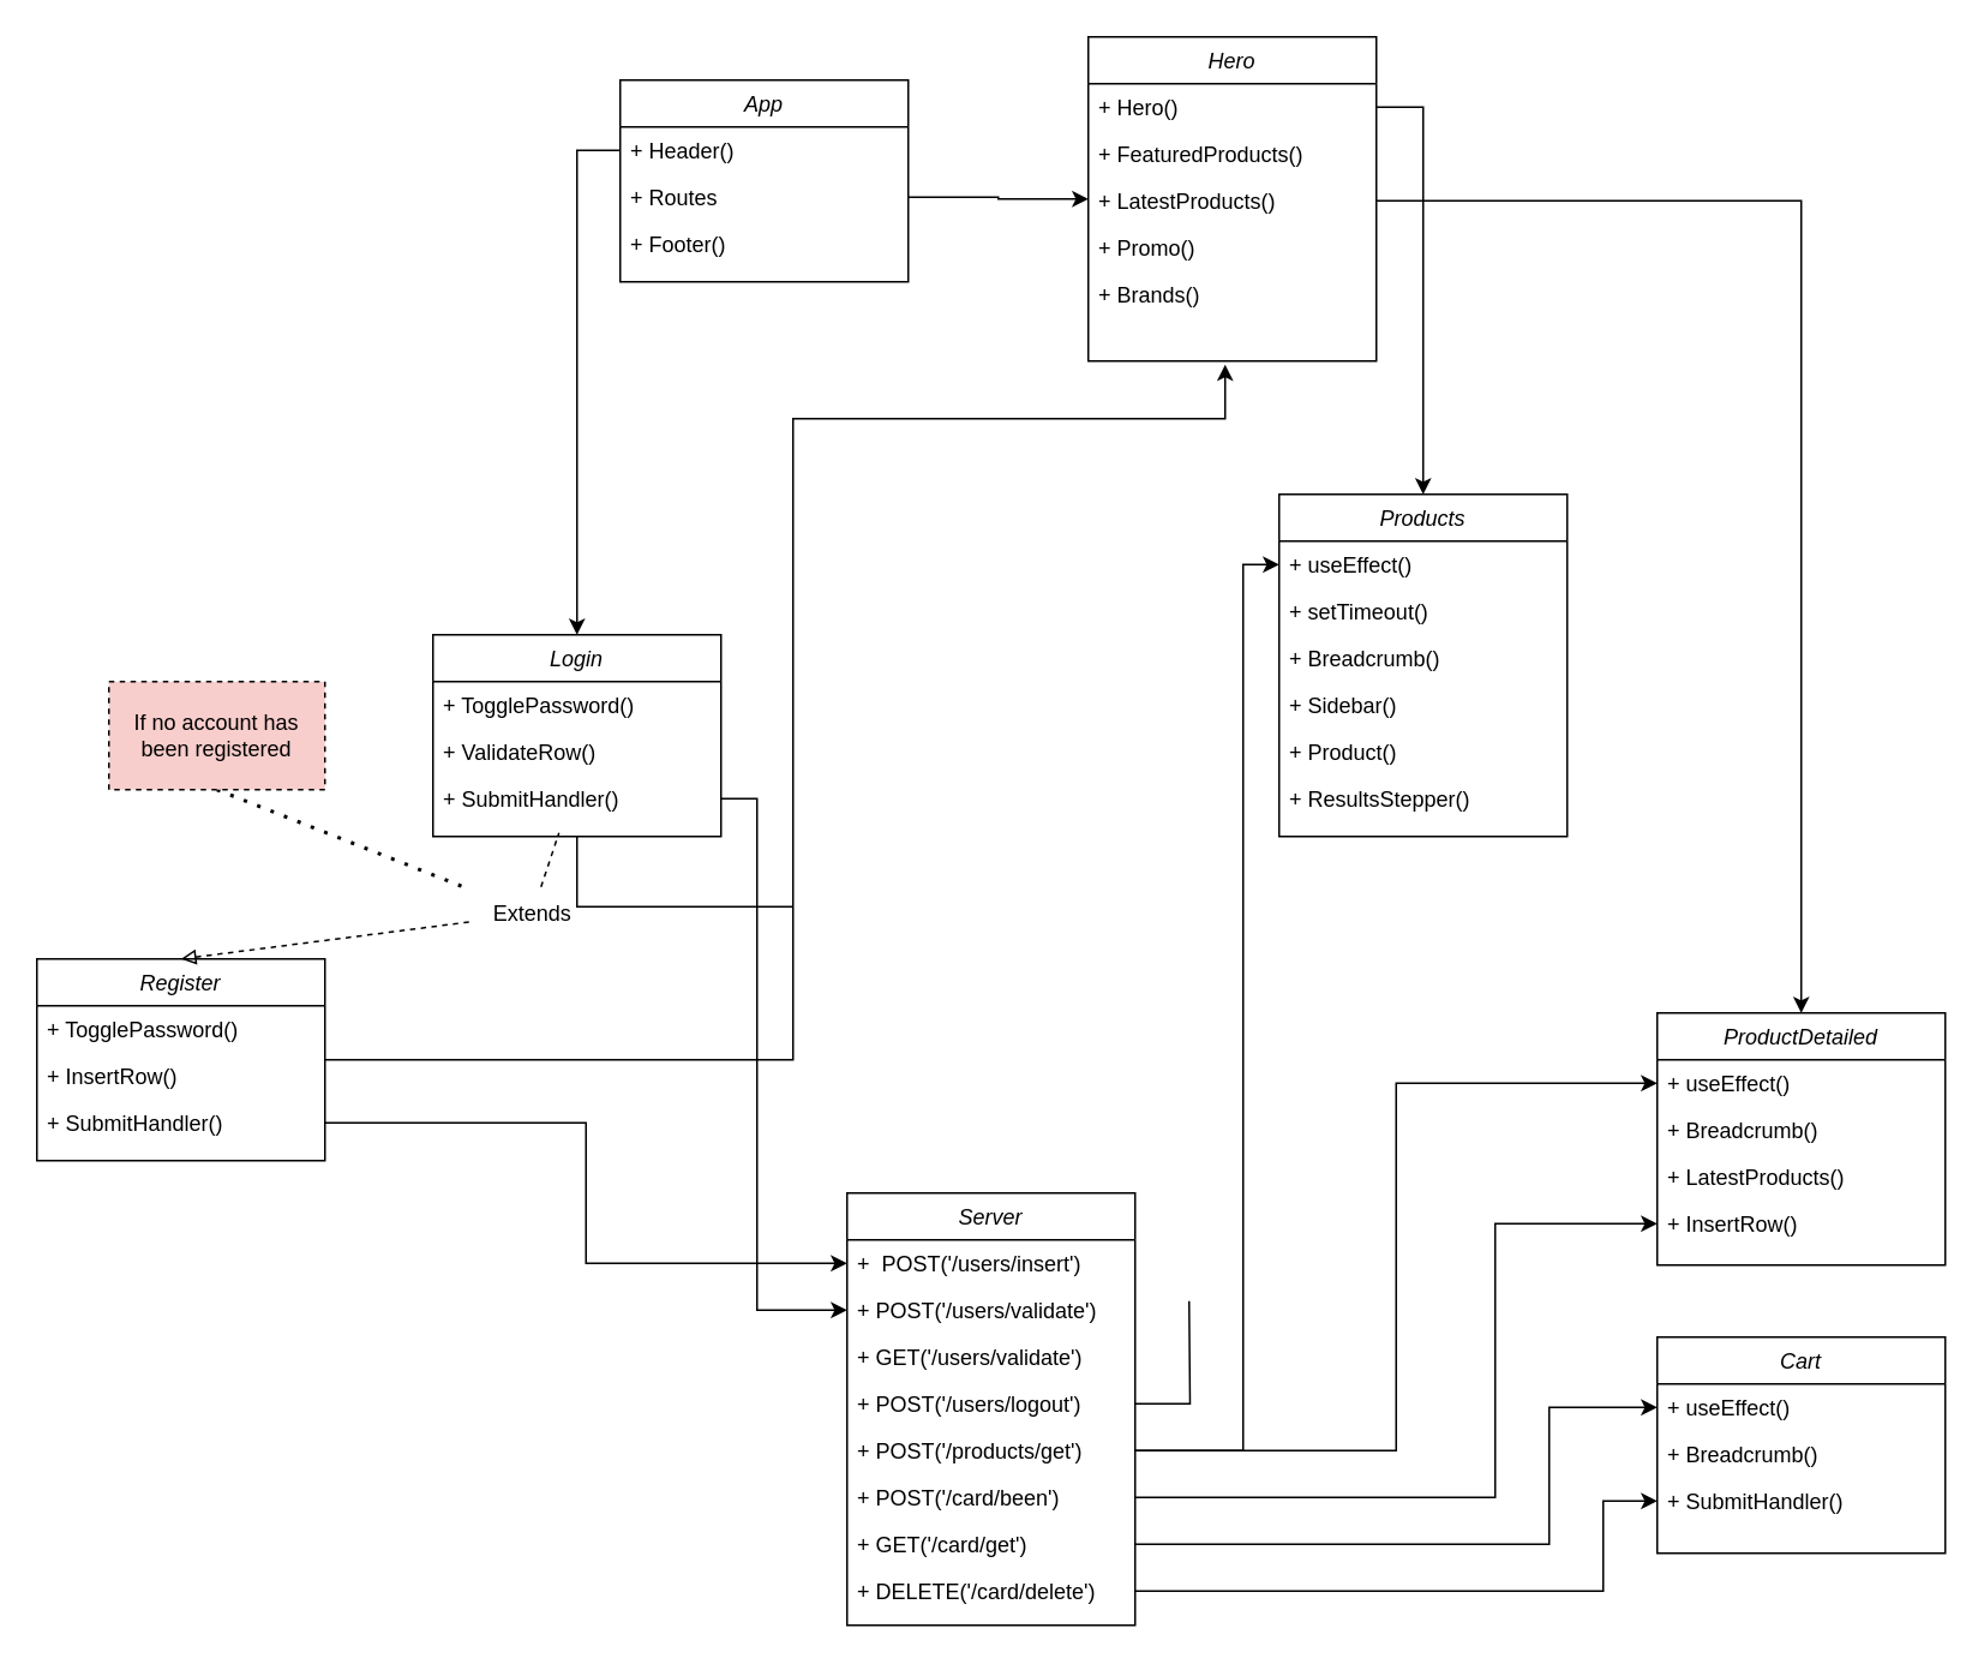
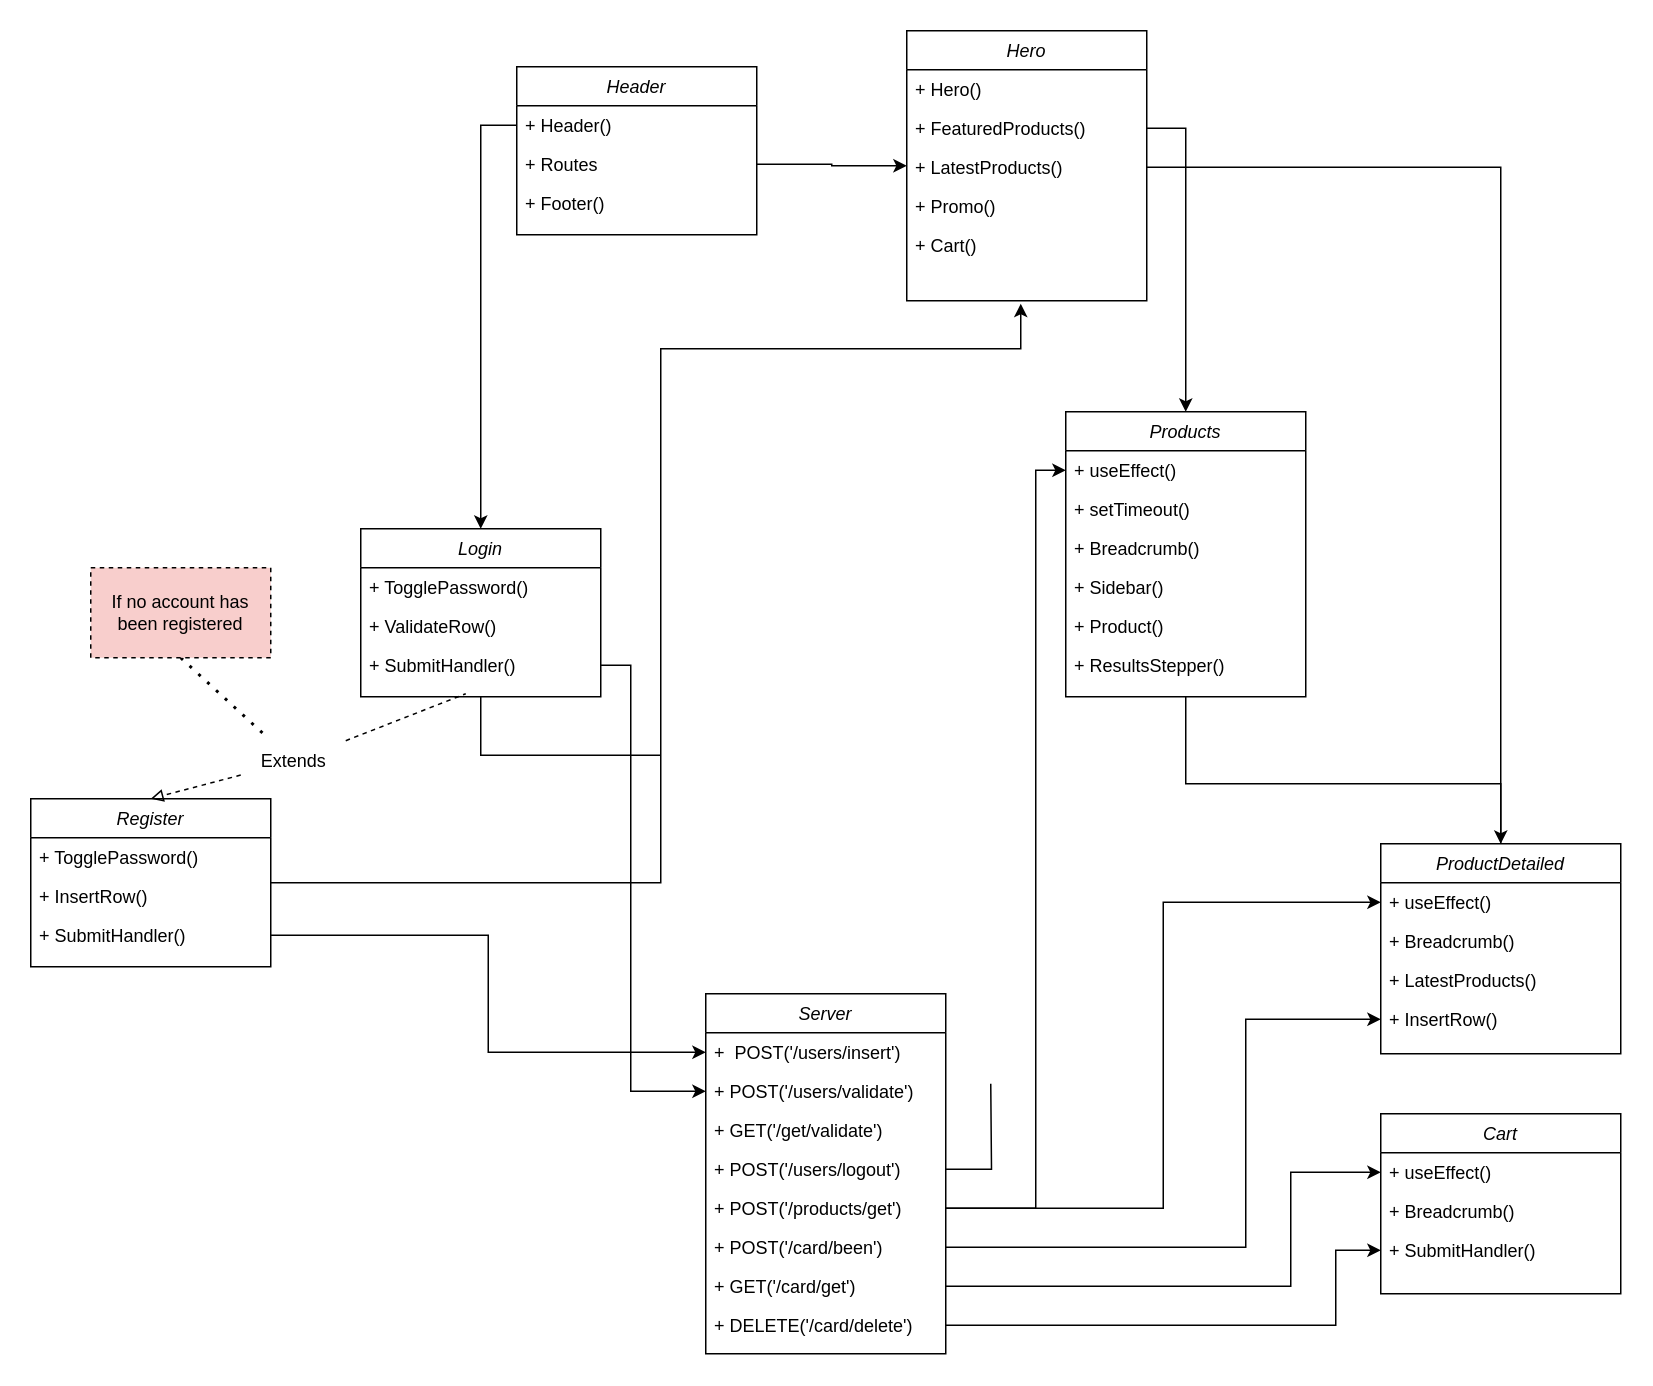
- <mxCell id="2" value="App" style="swimlane;fontStyle=2;align=center;verticalAlign=top;childLayout=stackLayout;horizontal=1;startSize=26;horizontalStack=0;resizeParent=1;resizeLast=0;collapsible=1;marginBottom=0;rounded=0;shadow=0;strokeWidth=1;" parent="1" vertex="1"><mxGeometry x="344" y="44" width="160" height="112" as="geometry"><mxRectangle x="230" y="140" width="160" height="26" as="alternateBounds" /></mxGeometry></mxCell>
+ <mxCell id="2" value="Header" style="swimlane;fontStyle=2;align=center;verticalAlign=top;childLayout=stackLayout;horizontal=1;startSize=26;horizontalStack=0;resizeParent=1;resizeLast=0;collapsible=1;marginBottom=0;rounded=0;shadow=0;strokeWidth=1;" parent="1" vertex="1"><mxGeometry x="344" y="44" width="160" height="112" as="geometry"><mxRectangle x="230" y="140" width="160" height="26" as="alternateBounds" /></mxGeometry></mxCell>
- <mxCell id="36" style="edgeStyle=orthogonalEdgeStyle;rounded=0;orthogonalLoop=1;jettySize=auto;html=1;entryX=0.5;entryY=0;entryDx=0;entryDy=0;" edge="1" parent="1" source="7" target="23"><mxGeometry relative="1" as="geometry" /></mxCell>
+ <mxCell id="38" style="edgeStyle=orthogonalEdgeStyle;rounded=0;orthogonalLoop=1;jettySize=auto;html=1;entryX=0.5;entryY=0;entryDx=0;entryDy=0;" edge="1" parent="1" source="8" target="23"><mxGeometry relative="1" as="geometry" /></mxCell>
- <mxCell id="11" value="+ Brands()" style="text;align=left;verticalAlign=top;spacingLeft=4;spacingRight=4;overflow=hidden;rotatable=0;points=[[0,0.5],[1,0.5]];portConstraint=eastwest;rounded=0;shadow=0;html=0;" vertex="1" parent="6"><mxGeometry y="130" width="160" height="26" as="geometry" /></mxCell>
+ <mxCell id="11" value="+ Cart()" style="text;align=left;verticalAlign=top;spacingLeft=4;spacingRight=4;overflow=hidden;rotatable=0;points=[[0,0.5],[1,0.5]];portConstraint=eastwest;rounded=0;shadow=0;html=0;" vertex="1" parent="6"><mxGeometry y="130" width="160" height="26" as="geometry" /></mxCell>
- <mxCell id="41" value="Extends" style="text;html=1;align=center;verticalAlign=middle;resizable=0;points=[];autosize=1;strokeColor=none;fillColor=none;" vertex="1" parent="1"><mxGeometry x="260" y="492" width="70" height="30" as="geometry" /></mxCell>
+ <mxCell id="41" value="Extends" style="text;html=1;align=center;verticalAlign=middle;resizable=0;points=[];autosize=1;strokeColor=none;fillColor=none;" vertex="1" parent="1"><mxGeometry x="160" y="492" width="70" height="30" as="geometry" /></mxCell>
+ <mxCell id="22" style="edgeStyle=orthogonalEdgeStyle;rounded=0;orthogonalLoop=1;jettySize=auto;html=1;entryX=0.5;entryY=0;entryDx=0;entryDy=0;endArrow=none;endFill=0;" edge="1" parent="1" source="23" target="30"><mxGeometry relative="1" as="geometry"><Array as="points"><mxPoint x="790" y="522" /><mxPoint x="1000" y="522" /></Array></mxGeometry></mxCell>
- <mxCell id="52" value="+ GET('/users/validate')" style="text;align=left;verticalAlign=top;spacingLeft=4;spacingRight=4;overflow=hidden;rotatable=0;points=[[0,0.5],[1,0.5]];portConstraint=eastwest;rounded=0;shadow=0;html=0;" vertex="1" parent="49"><mxGeometry y="78" width="160" height="26" as="geometry" /></mxCell>
+ <mxCell id="52" value="+ GET('/get/validate')" style="text;align=left;verticalAlign=top;spacingLeft=4;spacingRight=4;overflow=hidden;rotatable=0;points=[[0,0.5],[1,0.5]];portConstraint=eastwest;rounded=0;shadow=0;html=0;" vertex="1" parent="49"><mxGeometry y="78" width="160" height="26" as="geometry" /></mxCell>
